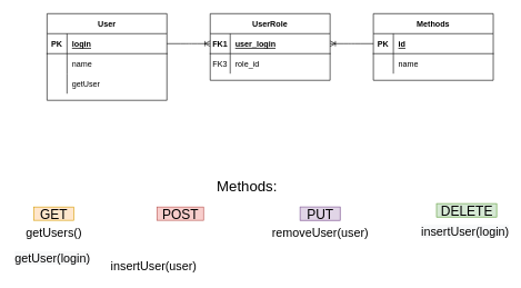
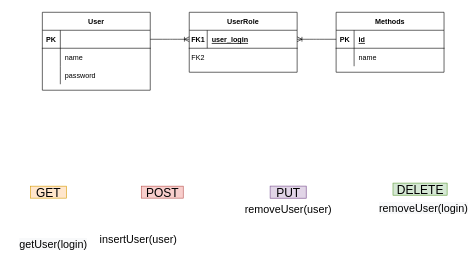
- <mxCell id="5" value="login" style="shape=partialRectangle;connectable=0;fillColor=none;top=0;left=0;bottom=0;right=0;align=left;spacingLeft=6;fontStyle=5;overflow=hidden;" vertex="1" parent="3"><mxGeometry x="30" width="150" height="30" as="geometry" /></mxCell>
- <mxCell id="25" value="role_id" style="shape=partialRectangle;connectable=0;fillColor=none;top=0;left=0;bottom=0;right=0;align=left;spacingLeft=6;overflow=hidden;" vertex="1" parent="23"><mxGeometry x="30" width="150" height="30" as="geometry" /></mxCell>
- <mxCell id="24" value="FK3" style="shape=partialRectangle;connectable=0;fillColor=none;top=0;left=0;bottom=0;right=0;editable=1;overflow=hidden;" vertex="1" parent="23"><mxGeometry width="30" height="30" as="geometry" /></mxCell>
+ <mxCell id="24" value="FK2" style="shape=partialRectangle;connectable=0;fillColor=none;top=0;left=0;bottom=0;right=0;editable=1;overflow=hidden;" vertex="1" parent="23"><mxGeometry width="30" height="30" as="geometry" /></mxCell>
- <mxCell id="11" value="getUser" style="shape=partialRectangle;connectable=0;fillColor=none;top=0;left=0;bottom=0;right=0;align=left;spacingLeft=6;overflow=hidden;" vertex="1" parent="9"><mxGeometry x="30" width="150" height="30" as="geometry" /></mxCell>
+ <mxCell id="11" value="password" style="shape=partialRectangle;connectable=0;fillColor=none;top=0;left=0;bottom=0;right=0;align=left;spacingLeft=6;overflow=hidden;" vertex="1" parent="9"><mxGeometry x="30" width="150" height="30" as="geometry" /></mxCell>
- <mxCell id="28" value="&lt;font style=&quot;font-size: 22px&quot;&gt;Methods:&lt;/font&gt;" style="text;html=1;align=center;verticalAlign=middle;resizable=0;points=[];autosize=1;strokeColor=none;" vertex="1" parent="1"><mxGeometry x="315" y="270" width="110" height="20" as="geometry" /></mxCell>
- <mxCell id="37" value="&lt;span style=&quot;color: rgb(0 , 0 , 0) ; font-family: &amp;#34;helvetica&amp;#34; ; font-size: 18px ; font-style: normal ; font-weight: 400 ; letter-spacing: normal ; text-align: center ; text-indent: 0px ; text-transform: none ; word-spacing: 0px ; background-color: rgb(248 , 249 , 250) ; display: inline ; float: none&quot;&gt;insertUser(login)&lt;/span&gt;" style="text;whiteSpace=wrap;html=1;" vertex="1" parent="1"><mxGeometry x="630" y="330" width="130" height="30" as="geometry" /></mxCell>
+ <mxCell id="37" value="&lt;span style=&quot;color: rgb(0 , 0 , 0) ; font-family: &amp;#34;helvetica&amp;#34; ; font-size: 18px ; font-style: normal ; font-weight: 400 ; letter-spacing: normal ; text-align: center ; text-indent: 0px ; text-transform: none ; word-spacing: 0px ; background-color: rgb(248 , 249 , 250) ; display: inline ; float: none&quot;&gt;removeUser(login)&lt;/span&gt;" style="text;whiteSpace=wrap;html=1;" vertex="1" parent="1"><mxGeometry x="630" y="330" width="130" height="30" as="geometry" /></mxCell>
- <mxCell id="29" value="&lt;font style=&quot;font-size: 18px&quot;&gt;getUsers()&lt;/font&gt;" style="text;html=1;align=center;verticalAlign=middle;resizable=0;points=[];autosize=1;strokeColor=none;" vertex="1" parent="1"><mxGeometry x="30" y="340" width="100" height="20" as="geometry" /></mxCell>
- <mxCell id="31" value="&lt;span style=&quot;color: rgb(0 , 0 , 0) ; font-family: &amp;#34;helvetica&amp;#34; ; font-size: 18px ; font-style: normal ; font-weight: 400 ; letter-spacing: normal ; text-align: center ; text-indent: 0px ; text-transform: none ; word-spacing: 0px ; background-color: rgb(248 , 249 , 250) ; display: inline ; float: none&quot;&gt;getUser(login)&lt;/span&gt;" style="text;whiteSpace=wrap;html=1;" vertex="1" parent="1"><mxGeometry x="20" y="370" width="110" height="30" as="geometry" /></mxCell>
+ <mxCell id="31" value="&lt;span style=&quot;color: rgb(0 , 0 , 0) ; font-family: &amp;#34;helvetica&amp;#34; ; font-size: 18px ; font-style: normal ; font-weight: 400 ; letter-spacing: normal ; text-align: center ; text-indent: 0px ; text-transform: none ; word-spacing: 0px ; background-color: rgb(248 , 249 , 250) ; display: inline ; float: none&quot;&gt;getUser(login)&lt;/span&gt;" style="text;whiteSpace=wrap;html=1;" vertex="1" parent="1"><mxGeometry x="30" y="390" width="110" height="30" as="geometry" /></mxCell>
